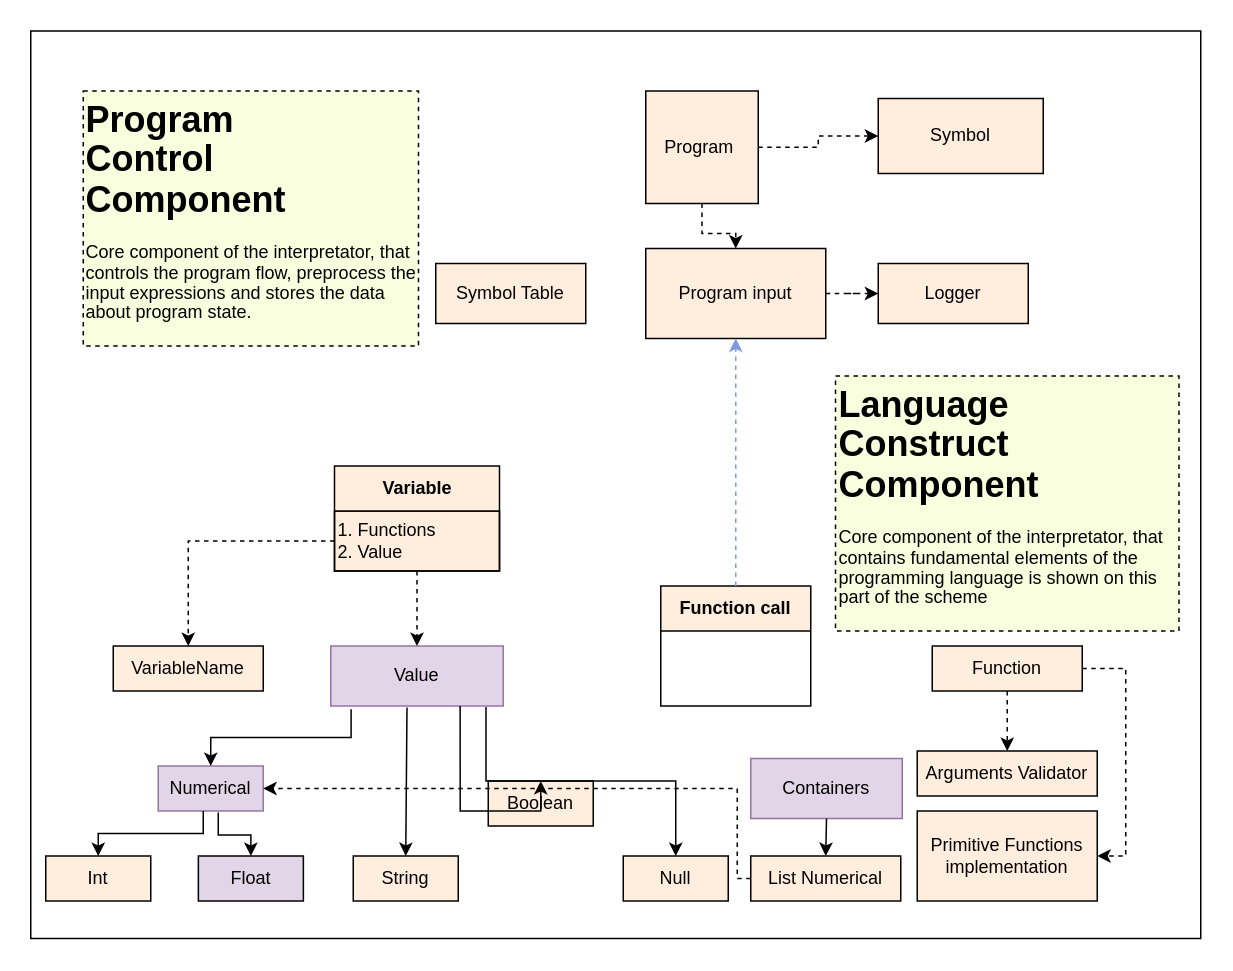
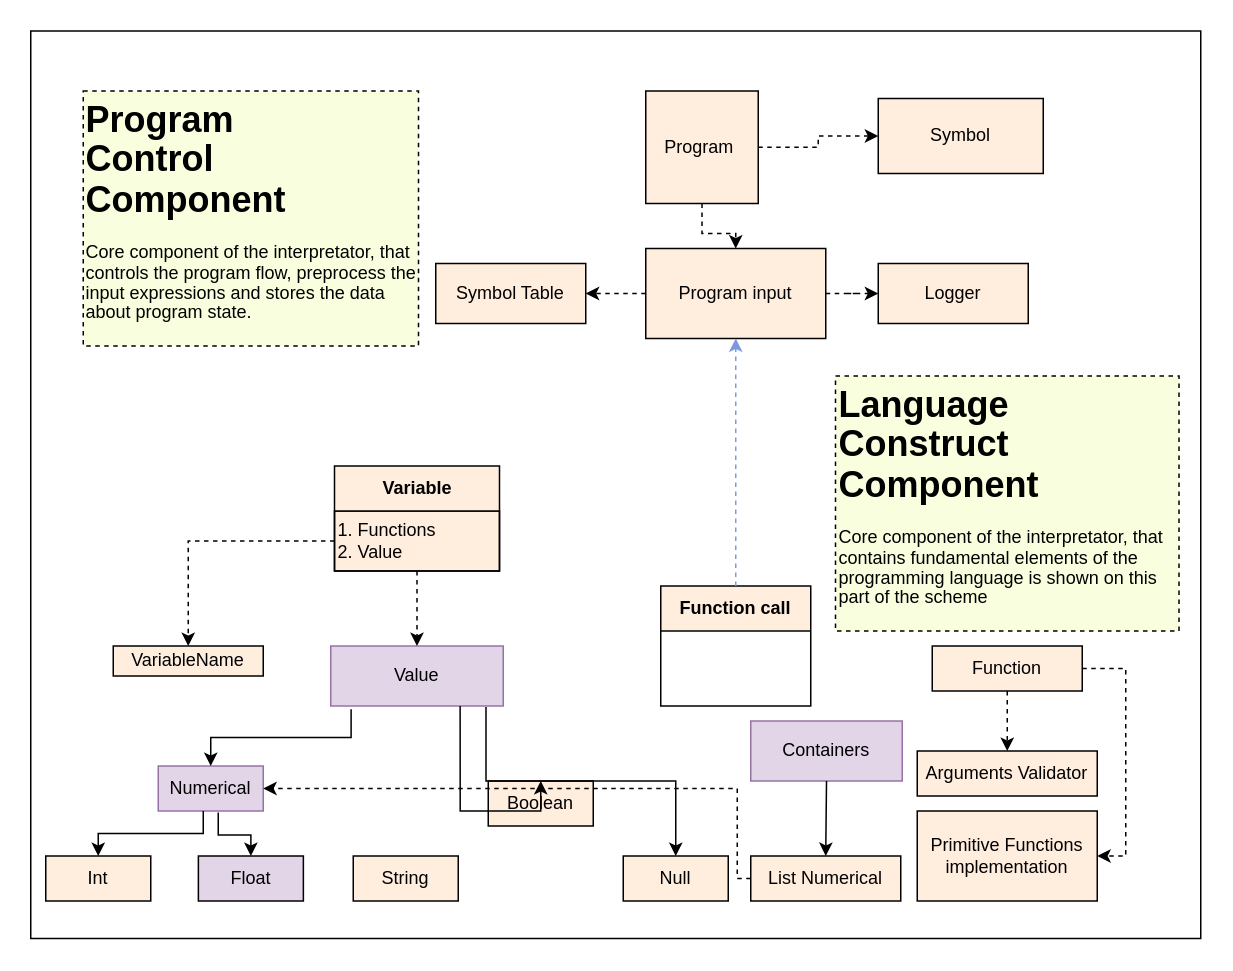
+ <mxCell id="32" value="" style="edgeStyle=orthogonalEdgeStyle;rounded=0;orthogonalLoop=1;jettySize=auto;html=1;dashed=1;fillColor=#FFEDDE;" parent="1" source="34" target="35" edge="1"><mxGeometry relative="1" as="geometry" /></mxCell>
- <mxCell id="27" value="VariableName" style="rounded=0;whiteSpace=wrap;html=1;fillColor=#FFEDDE;" parent="1" vertex="1"><mxGeometry x="75" y="430" width="100" height="30" as="geometry" /></mxCell>
+ <mxCell id="27" value="VariableName" style="rounded=0;whiteSpace=wrap;html=1;fillColor=#FFEDDE;" parent="1" vertex="1"><mxGeometry x="75" y="430" width="100" height="20" as="geometry" /></mxCell>
- <mxCell id="13" value="" style="endArrow=classic;html=1;rounded=0;entryX=0.5;entryY=0;entryDx=0;entryDy=0;exitX=0.442;exitY=1.025;exitDx=0;exitDy=0;exitPerimeter=0;fillColor=#FFEDDE;" parent="1" source="11" target="5" edge="1"><mxGeometry width="50" height="50" relative="1" as="geometry"><mxPoint x="270" y="470" as="sourcePoint" /><mxPoint x="435" y="500" as="targetPoint" /></mxGeometry></mxCell>
- <mxCell id="16" value="Containers" style="rounded=0;whiteSpace=wrap;html=1;fillColor=#e1d5e7;strokeColor=#9673a6;" parent="1" vertex="1"><mxGeometry x="500" y="505" width="101" height="40" as="geometry" /></mxCell>
+ <mxCell id="16" value="Containers" style="rounded=0;whiteSpace=wrap;html=1;fillColor=#e1d5e7;strokeColor=#9673a6;" parent="1" vertex="1"><mxGeometry x="500" y="480" width="101" height="40" as="geometry" /></mxCell>
